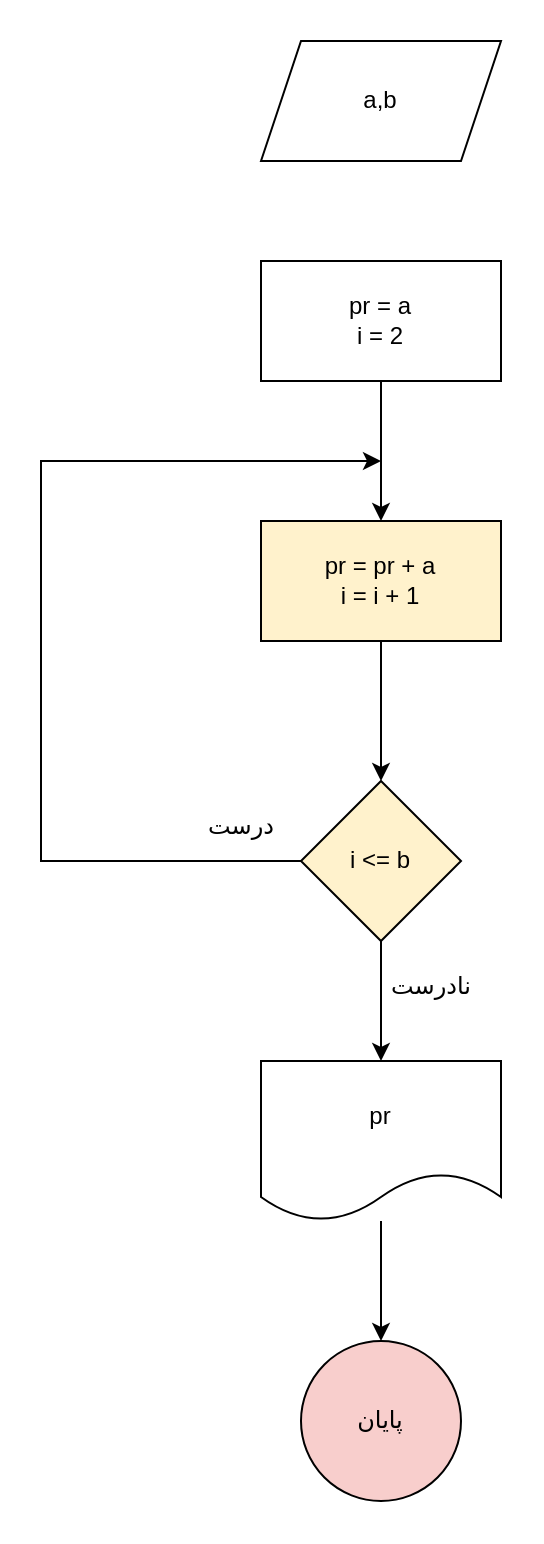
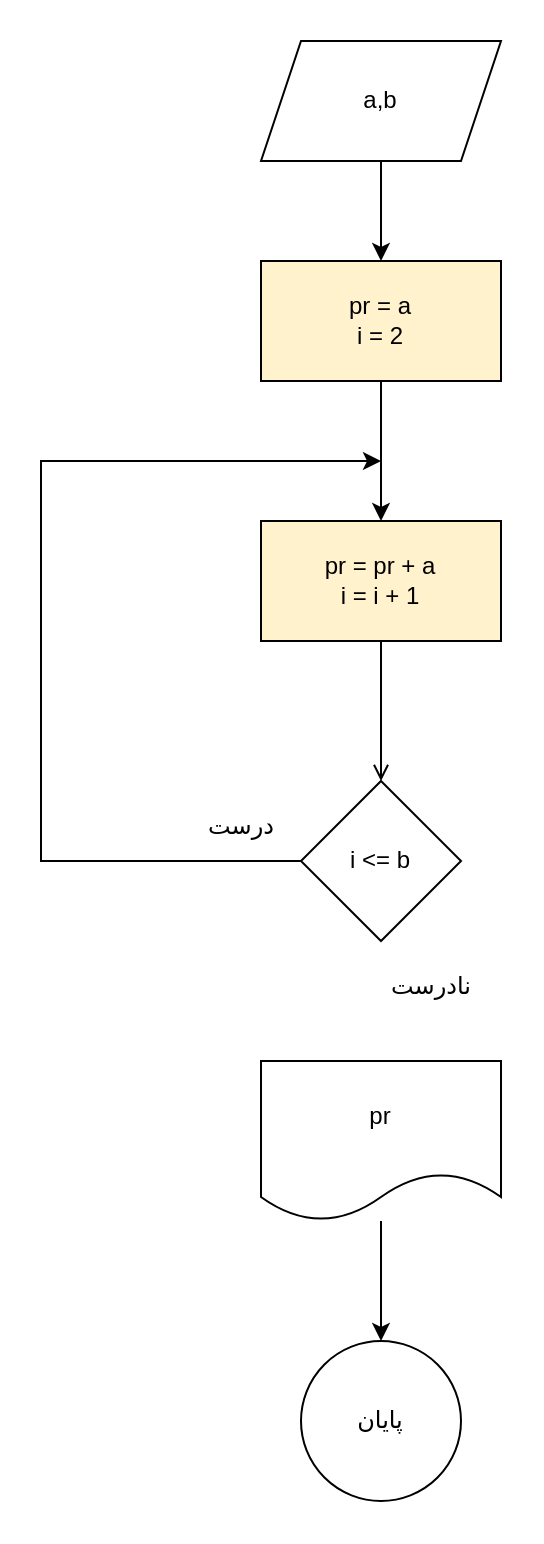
+ <mxCell id="2" value="" style="edgeStyle=orthogonalEdgeStyle;rounded=0;orthogonalLoop=1;jettySize=auto;html=1;" edge="1" parent="1" source="3" target="5"><mxGeometry relative="1" as="geometry" /></mxCell>
- <mxCell id="5" value="pr = a&lt;br&gt;i = 2" style="whiteSpace=wrap;html=1;" vertex="1" parent="1"><mxGeometry x="130" y="130" width="120" height="60" as="geometry" /></mxCell>
+ <mxCell id="5" value="pr = a&lt;br&gt;i = 2" style="whiteSpace=wrap;html=1;fillColor=#fff2cc;" vertex="1" parent="1"><mxGeometry x="130" y="130" width="120" height="60" as="geometry" /></mxCell>
- <mxCell id="6" value="" style="edgeStyle=orthogonalEdgeStyle;rounded=0;orthogonalLoop=1;jettySize=auto;html=1;" edge="1" parent="1" source="7" target="10"><mxGeometry relative="1" as="geometry" /></mxCell>
+ <mxCell id="6" value="" style="edgeStyle=orthogonalEdgeStyle;rounded=0;orthogonalLoop=1;jettySize=auto;html=1;endArrow=open;" edge="1" parent="1" source="7" target="10"><mxGeometry relative="1" as="geometry" /></mxCell>
- <mxCell id="10" value="i &amp;lt;= b" style="rhombus;whiteSpace=wrap;html=1;fillColor=#fff2cc;" vertex="1" parent="1"><mxGeometry x="150" y="390" width="80" height="80" as="geometry" /></mxCell>
+ <mxCell id="10" value="i &amp;lt;= b" style="rhombus;whiteSpace=wrap;html=1;" vertex="1" parent="1"><mxGeometry x="150" y="390" width="80" height="80" as="geometry" /></mxCell>
- <mxCell id="8" value="" style="edgeStyle=orthogonalEdgeStyle;rounded=0;orthogonalLoop=1;jettySize=auto;html=1;" edge="1" parent="1" source="10" target="12"><mxGeometry relative="1" as="geometry" /></mxCell>
- <mxCell id="13" value="پایان" style="ellipse;whiteSpace=wrap;html=1;fillColor=#f8cecc;" vertex="1" parent="1"><mxGeometry x="150" y="670" width="80" height="80" as="geometry" /></mxCell>
+ <mxCell id="13" value="پایان" style="ellipse;whiteSpace=wrap;html=1;" vertex="1" parent="1"><mxGeometry x="150" y="670" width="80" height="80" as="geometry" /></mxCell>
